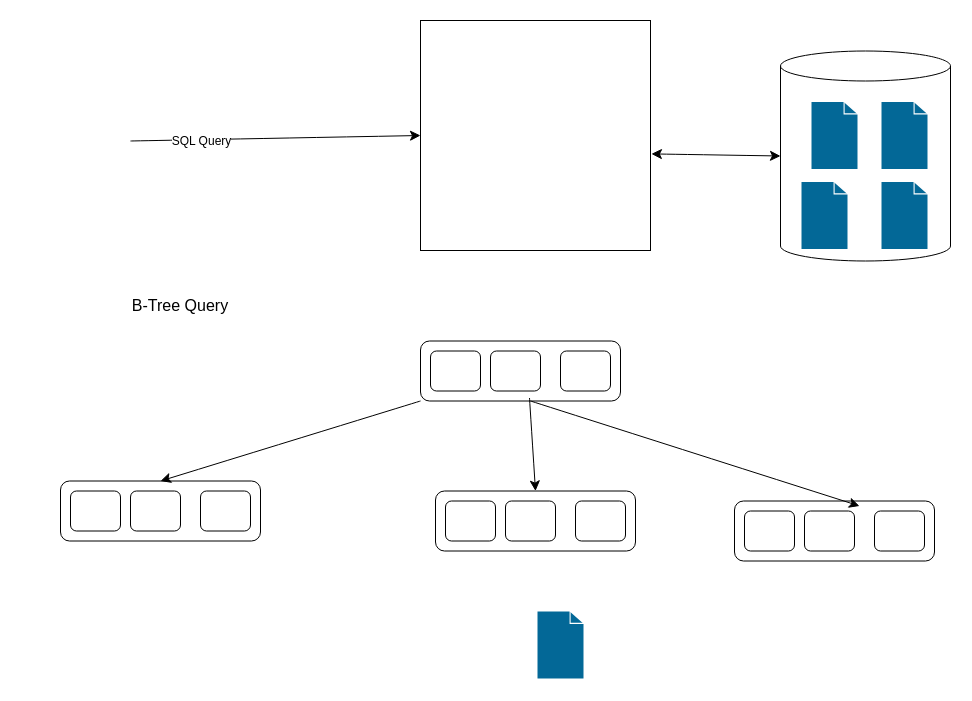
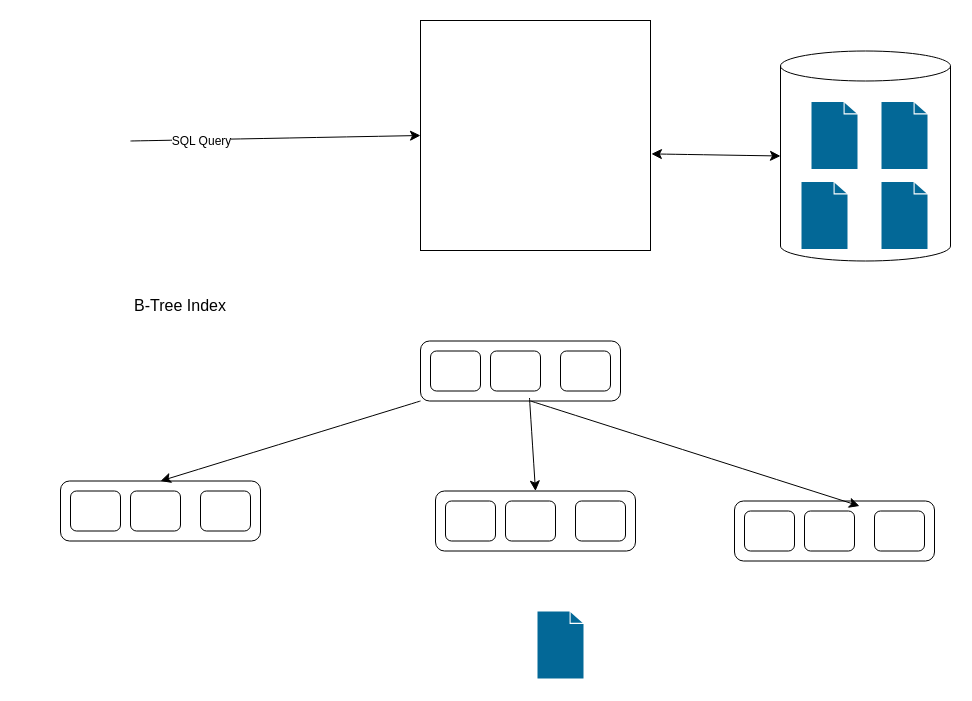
- <mxCell id="11" value="&lt;div style=&quot;text-align: left;&quot;&gt;&lt;span style=&quot;background-color: transparent; color: light-dark(rgb(0, 0, 0), rgb(255, 255, 255));&quot;&gt;B-Tree Query&lt;/span&gt;&lt;/div&gt;&lt;div&gt;&lt;br&gt;&lt;/div&gt;" style="text;strokeColor=none;fillColor=none;html=1;align=center;verticalAlign=middle;whiteSpace=wrap;rounded=0;fontSize=16;" vertex="1" parent="1"><mxGeometry x="20" y="249.5" width="320" height="130" as="geometry" /></mxCell>
+ <mxCell id="11" value="&lt;div style=&quot;text-align: left;&quot;&gt;&lt;span style=&quot;background-color: transparent; color: light-dark(rgb(0, 0, 0), rgb(255, 255, 255));&quot;&gt;B-Tree Index&lt;/span&gt;&lt;/div&gt;&lt;div&gt;&lt;br&gt;&lt;/div&gt;" style="text;strokeColor=none;fillColor=none;html=1;align=center;verticalAlign=middle;whiteSpace=wrap;rounded=0;fontSize=16;" vertex="1" parent="1"><mxGeometry x="20" y="249.5" width="320" height="130" as="geometry" /></mxCell>
